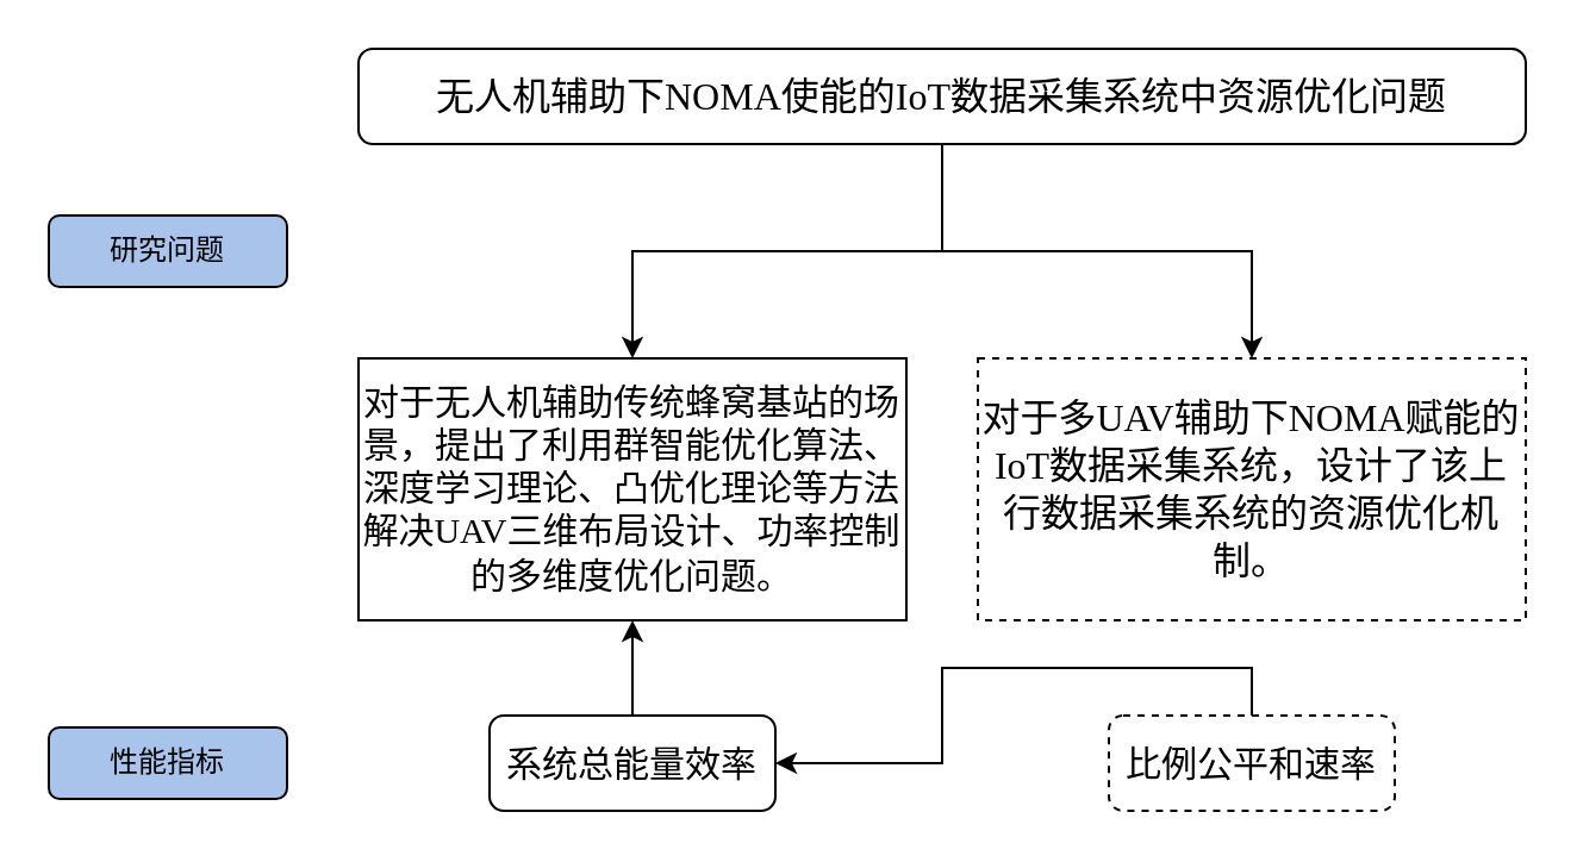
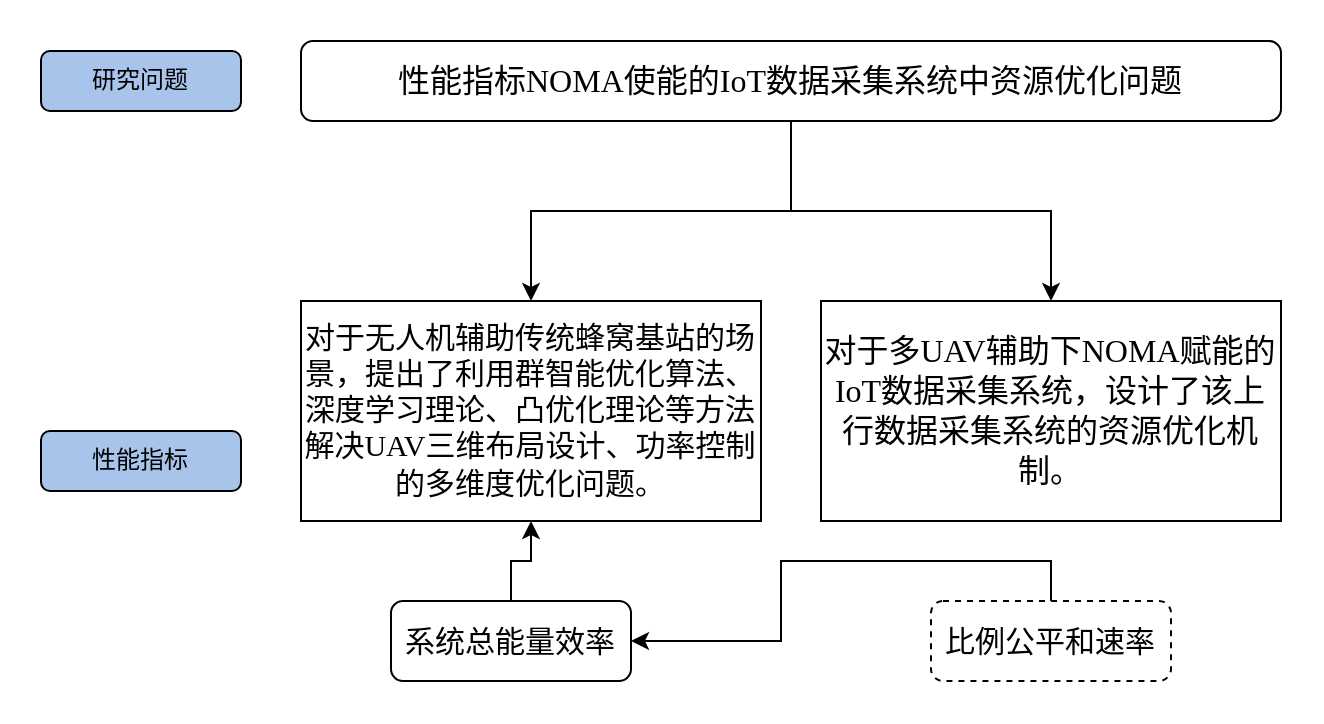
- <mxCell id="4" value="&lt;span style=&quot;border-color: var(--border-color); font-family: 宋体; font-size: 16px; text-indent: 40.133px;&quot;&gt;无人机辅助下&lt;/span&gt;&lt;span style=&quot;border-color: var(--border-color); font-size: 16px; text-indent: 40.133px;&quot;&gt;&lt;font face=&quot;Times New Roman&quot;&gt;NOMA&lt;/font&gt;&lt;span style=&quot;font-family: 宋体; border-color: var(--border-color); line-height: 20px;&quot;&gt;使能的&lt;/span&gt;&lt;span style=&quot;border-color: var(--border-color); line-height: 20px;&quot; lang=&quot;EN-US&quot;&gt;&lt;font face=&quot;Times New Roman&quot;&gt;IoT&lt;/font&gt;&lt;/span&gt;&lt;span style=&quot;font-family: 宋体; border-color: var(--border-color); line-height: 20px;&quot;&gt;数据采集系统中资源优化问题&lt;/span&gt;&lt;/span&gt;" style="rounded=1;whiteSpace=wrap;html=1;align=center;" vertex="1" parent="1"><mxGeometry x="150" y="20" width="490" height="40" as="geometry" /></mxCell>
+ <mxCell id="4" value="&lt;span style=&quot;border-color: var(--border-color); font-family: 宋体; font-size: 16px; text-indent: 40.133px;&quot;&gt;性能指标&lt;/span&gt;&lt;span style=&quot;border-color: var(--border-color); font-size: 16px; text-indent: 40.133px;&quot;&gt;&lt;font face=&quot;Times New Roman&quot;&gt;NOMA&lt;/font&gt;&lt;span style=&quot;font-family: 宋体; border-color: var(--border-color); line-height: 20px;&quot;&gt;使能的&lt;/span&gt;&lt;span style=&quot;border-color: var(--border-color); line-height: 20px;&quot; lang=&quot;EN-US&quot;&gt;&lt;font face=&quot;Times New Roman&quot;&gt;IoT&lt;/font&gt;&lt;/span&gt;&lt;span style=&quot;font-family: 宋体; border-color: var(--border-color); line-height: 20px;&quot;&gt;数据采集系统中资源优化问题&lt;/span&gt;&lt;/span&gt;" style="rounded=1;whiteSpace=wrap;html=1;align=center;" vertex="1" parent="1"><mxGeometry x="150" y="20" width="490" height="40" as="geometry" /></mxCell>
- <mxCell id="5" value="&lt;font face=&quot;宋体&quot;&gt;研究问题&lt;/font&gt;" style="rounded=1;whiteSpace=wrap;html=1;fillColor=#A9C4EB;" vertex="1" parent="1"><mxGeometry x="20" y="90" width="100" height="30" as="geometry" /></mxCell>
+ <mxCell id="5" value="&lt;font face=&quot;宋体&quot;&gt;研究问题&lt;/font&gt;" style="rounded=1;whiteSpace=wrap;html=1;fillColor=#A9C4EB;" vertex="1" parent="1"><mxGeometry x="20" y="25" width="100" height="30" as="geometry" /></mxCell>
- <mxCell id="7" value="&lt;font style=&quot;font-size: 16px;&quot;&gt;&lt;font style=&quot;font-size: 16px;&quot; face=&quot;宋体&quot;&gt;对于多&lt;/font&gt;&lt;span style=&quot;line-height: 125%; font-family: &amp;quot;Times New Roman&amp;quot;, serif;&quot; lang=&quot;EN-US&quot;&gt;UAV&lt;/span&gt;&lt;span style=&quot;line-height: 125%; font-family: 宋体;&quot;&gt;辅助下&lt;/span&gt;&lt;span style=&quot;line-height: 125%;&quot;&gt;&lt;font style=&quot;font-size: 16px;&quot; face=&quot;Times New Roman&quot;&gt;NOMA&lt;/font&gt;&lt;/span&gt;&lt;span style=&quot;line-height: 125%; font-family: 宋体;&quot;&gt;赋能的&lt;/span&gt;&lt;span style=&quot;line-height: 125%; font-family: &amp;quot;Times New Roman&amp;quot;, serif;&quot; lang=&quot;EN-US&quot;&gt;IoT&lt;/span&gt;&lt;span style=&quot;line-height: 125%; font-family: 宋体;&quot;&gt;数据采集系统，设计了该上行数据采集系统的资源优化机制。&lt;/span&gt;&lt;/font&gt;" style="rounded=0;whiteSpace=wrap;html=1;dashed=1;" vertex="1" parent="1"><mxGeometry x="410" y="150" width="230" height="110" as="geometry" /></mxCell>
+ <mxCell id="7" value="&lt;font style=&quot;font-size: 16px;&quot;&gt;&lt;font style=&quot;font-size: 16px;&quot; face=&quot;宋体&quot;&gt;对于多&lt;/font&gt;&lt;span style=&quot;line-height: 125%; font-family: &amp;quot;Times New Roman&amp;quot;, serif;&quot; lang=&quot;EN-US&quot;&gt;UAV&lt;/span&gt;&lt;span style=&quot;line-height: 125%; font-family: 宋体;&quot;&gt;辅助下&lt;/span&gt;&lt;span style=&quot;line-height: 125%;&quot;&gt;&lt;font style=&quot;font-size: 16px;&quot; face=&quot;Times New Roman&quot;&gt;NOMA&lt;/font&gt;&lt;/span&gt;&lt;span style=&quot;line-height: 125%; font-family: 宋体;&quot;&gt;赋能的&lt;/span&gt;&lt;span style=&quot;line-height: 125%; font-family: &amp;quot;Times New Roman&amp;quot;, serif;&quot; lang=&quot;EN-US&quot;&gt;IoT&lt;/span&gt;&lt;span style=&quot;line-height: 125%; font-family: 宋体;&quot;&gt;数据采集系统，设计了该上行数据采集系统的资源优化机制。&lt;/span&gt;&lt;/font&gt;" style="rounded=0;whiteSpace=wrap;html=1;" vertex="1" parent="1"><mxGeometry x="410" y="150" width="230" height="110" as="geometry" /></mxCell>
- <mxCell id="12" value="&lt;font face=&quot;宋体&quot;&gt;性能指标&lt;/font&gt;" style="rounded=1;whiteSpace=wrap;html=1;fillColor=#A9C4EB;" vertex="1" parent="1"><mxGeometry x="20" y="305" width="100" height="30" as="geometry" /></mxCell>
+ <mxCell id="12" value="&lt;font face=&quot;宋体&quot;&gt;性能指标&lt;/font&gt;" style="rounded=1;whiteSpace=wrap;html=1;fillColor=#A9C4EB;" vertex="1" parent="1"><mxGeometry x="20" y="215" width="100" height="30" as="geometry" /></mxCell>
- <mxCell id="9" value="&lt;font style=&quot;font-size: 15px;&quot; face=&quot;宋体&quot;&gt;系统总能量效率&lt;/font&gt;" style="rounded=1;whiteSpace=wrap;html=1;" vertex="1" parent="1"><mxGeometry x="205" y="300" width="120" height="40" as="geometry" /></mxCell>
+ <mxCell id="9" value="&lt;font style=&quot;font-size: 15px;&quot; face=&quot;宋体&quot;&gt;系统总能量效率&lt;/font&gt;" style="rounded=1;whiteSpace=wrap;html=1;" vertex="1" parent="1"><mxGeometry x="195" y="300" width="120" height="40" as="geometry" /></mxCell>
